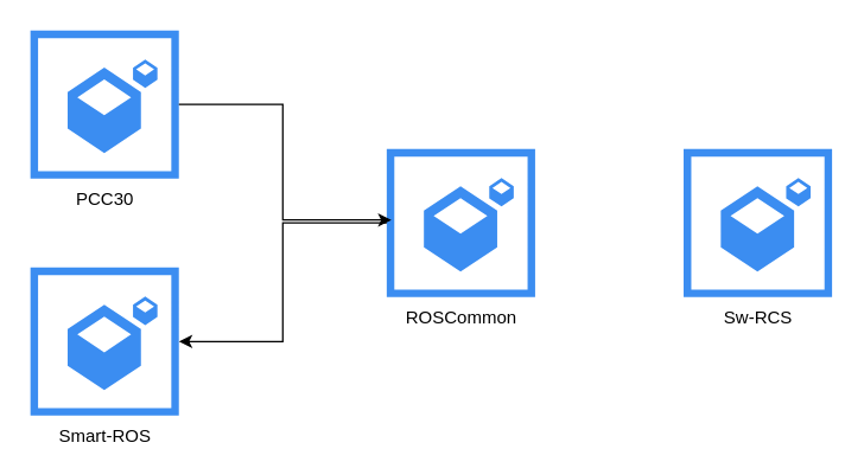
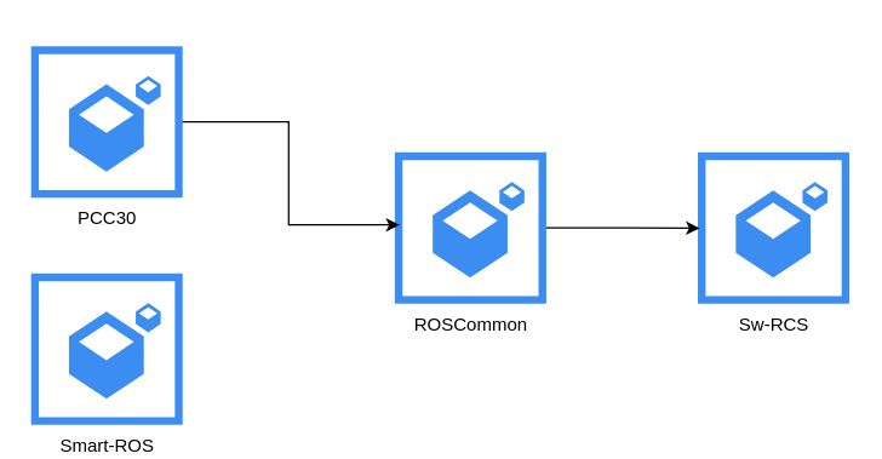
- <mxCell id="4" value="PCC30" style="sketch=0;html=1;aspect=fixed;strokeColor=none;shadow=0;fillColor=#3B8DF1;verticalAlign=top;labelPosition=center;verticalLabelPosition=bottom;shape=mxgraph.gcp2.repository_primary" vertex="1" parent="1"><mxGeometry x="20" y="20" width="100" height="100" as="geometry" /></mxCell>
+ <mxCell id="4" value="PCC30" style="sketch=0;html=1;aspect=fixed;strokeColor=none;shadow=0;fillColor=#3B8DF1;verticalAlign=top;labelPosition=center;verticalLabelPosition=bottom;shape=mxgraph.gcp2.repository_primary" vertex="1" parent="1"><mxGeometry x="20" y="30" width="100" height="100" as="geometry" /></mxCell>
- <mxCell id="7" style="edgeStyle=orthogonalEdgeStyle;rounded=0;orthogonalLoop=1;jettySize=auto;html=1;" edge="1" parent="1" source="3" target="5"><mxGeometry relative="1" as="geometry" /></mxCell>
+ <mxCell id="7" style="edgeStyle=orthogonalEdgeStyle;rounded=0;orthogonalLoop=1;jettySize=auto;html=1;entryX=0.012;entryY=0.501;entryDx=0;entryDy=0;entryPerimeter=0;" edge="1" parent="1" source="3" target="2"><mxGeometry relative="1" as="geometry" /></mxCell>
